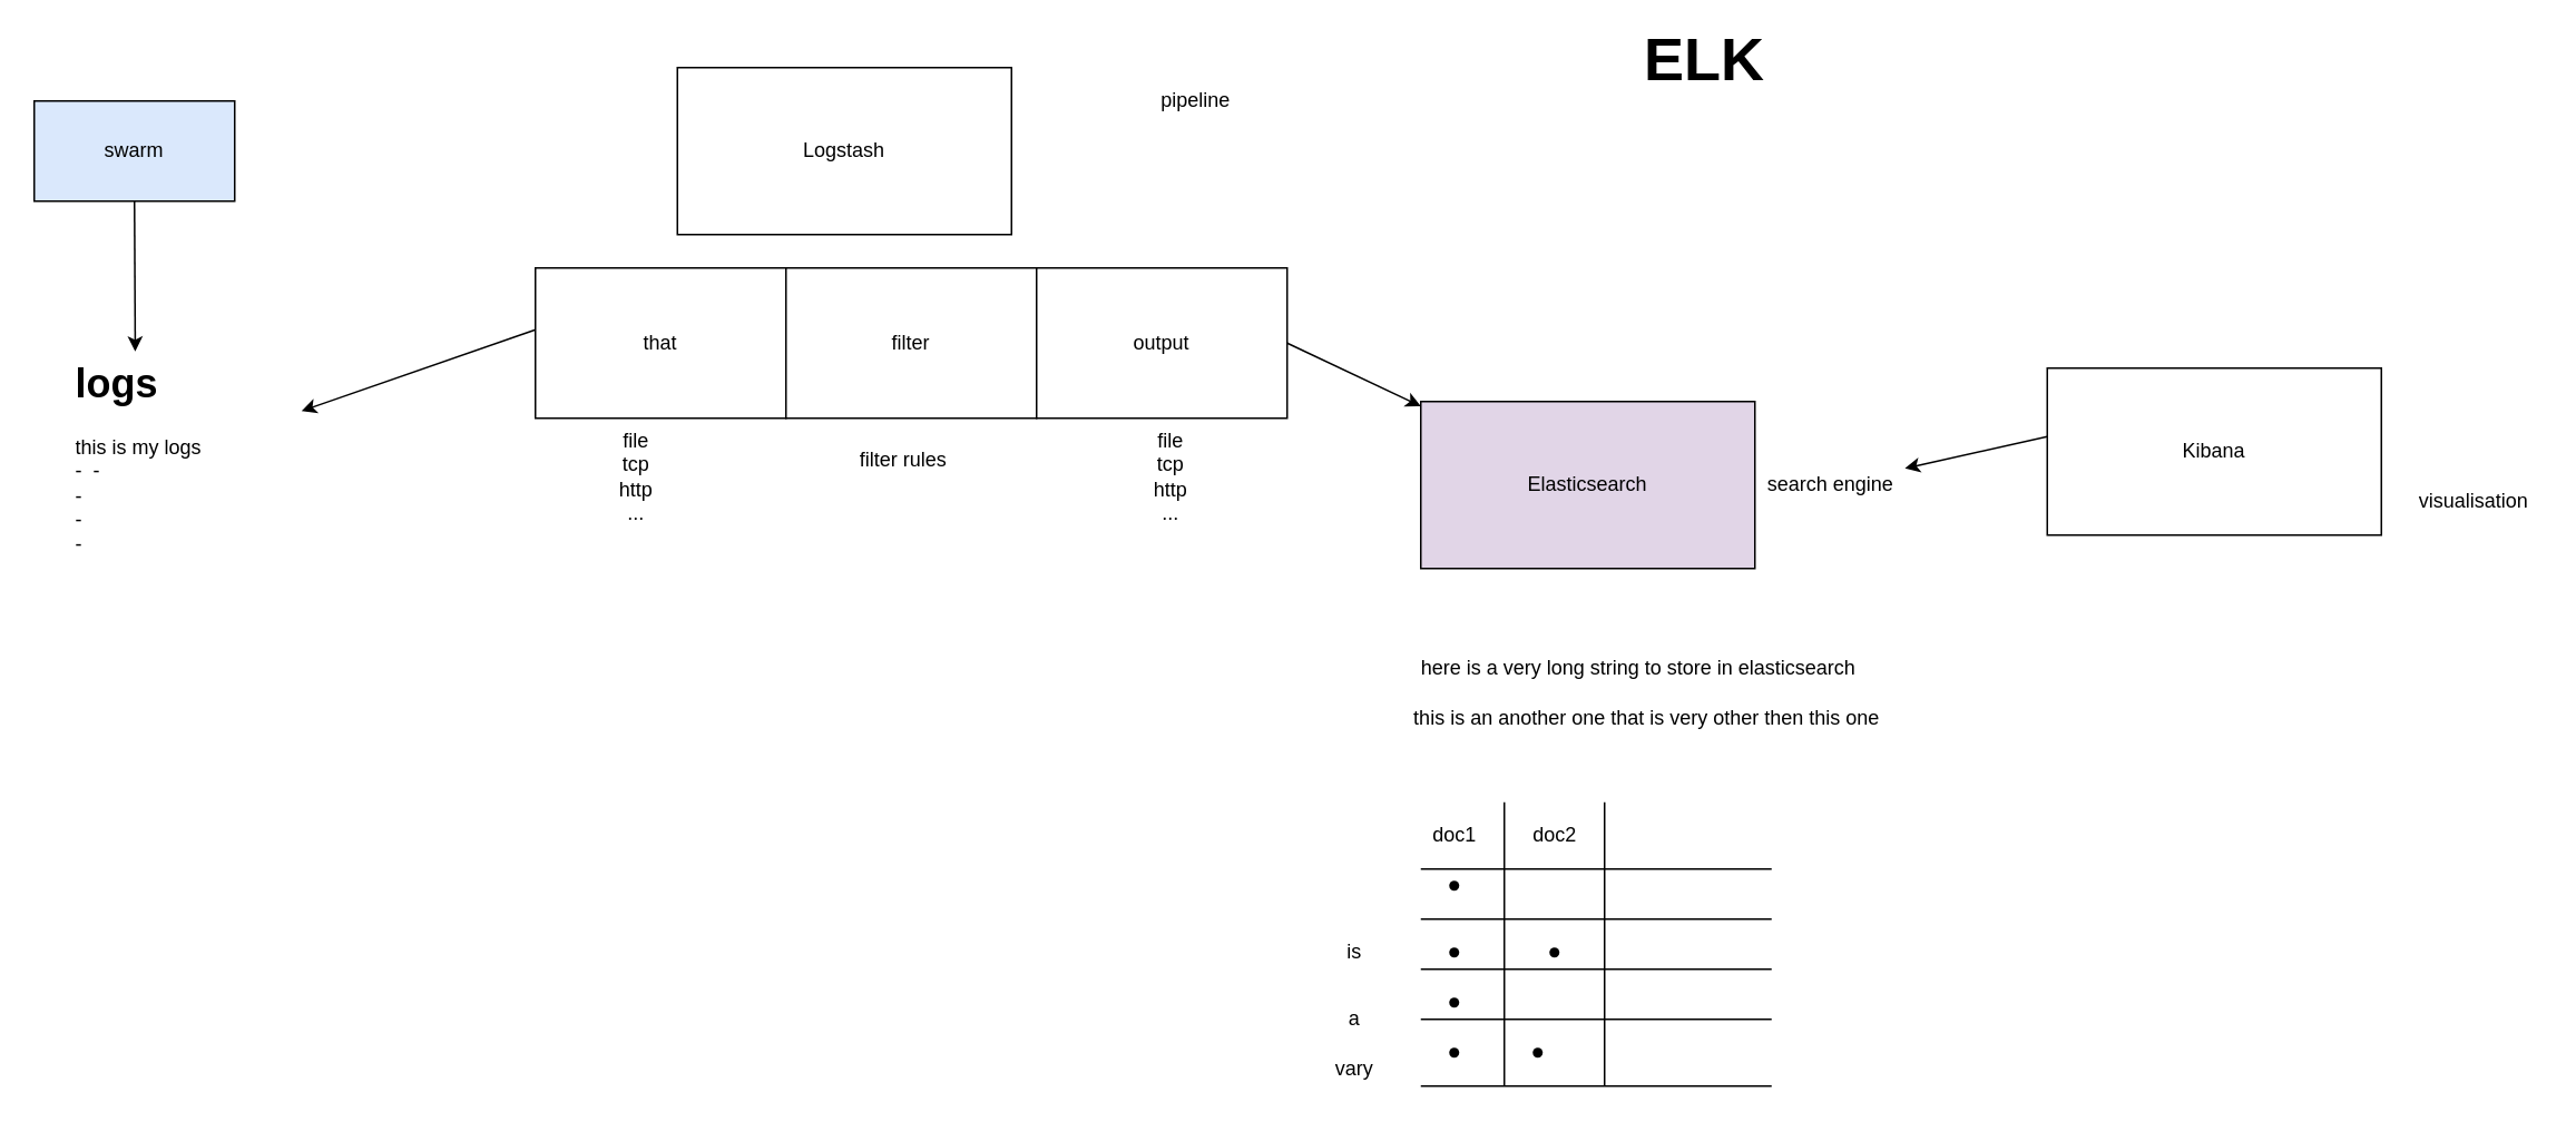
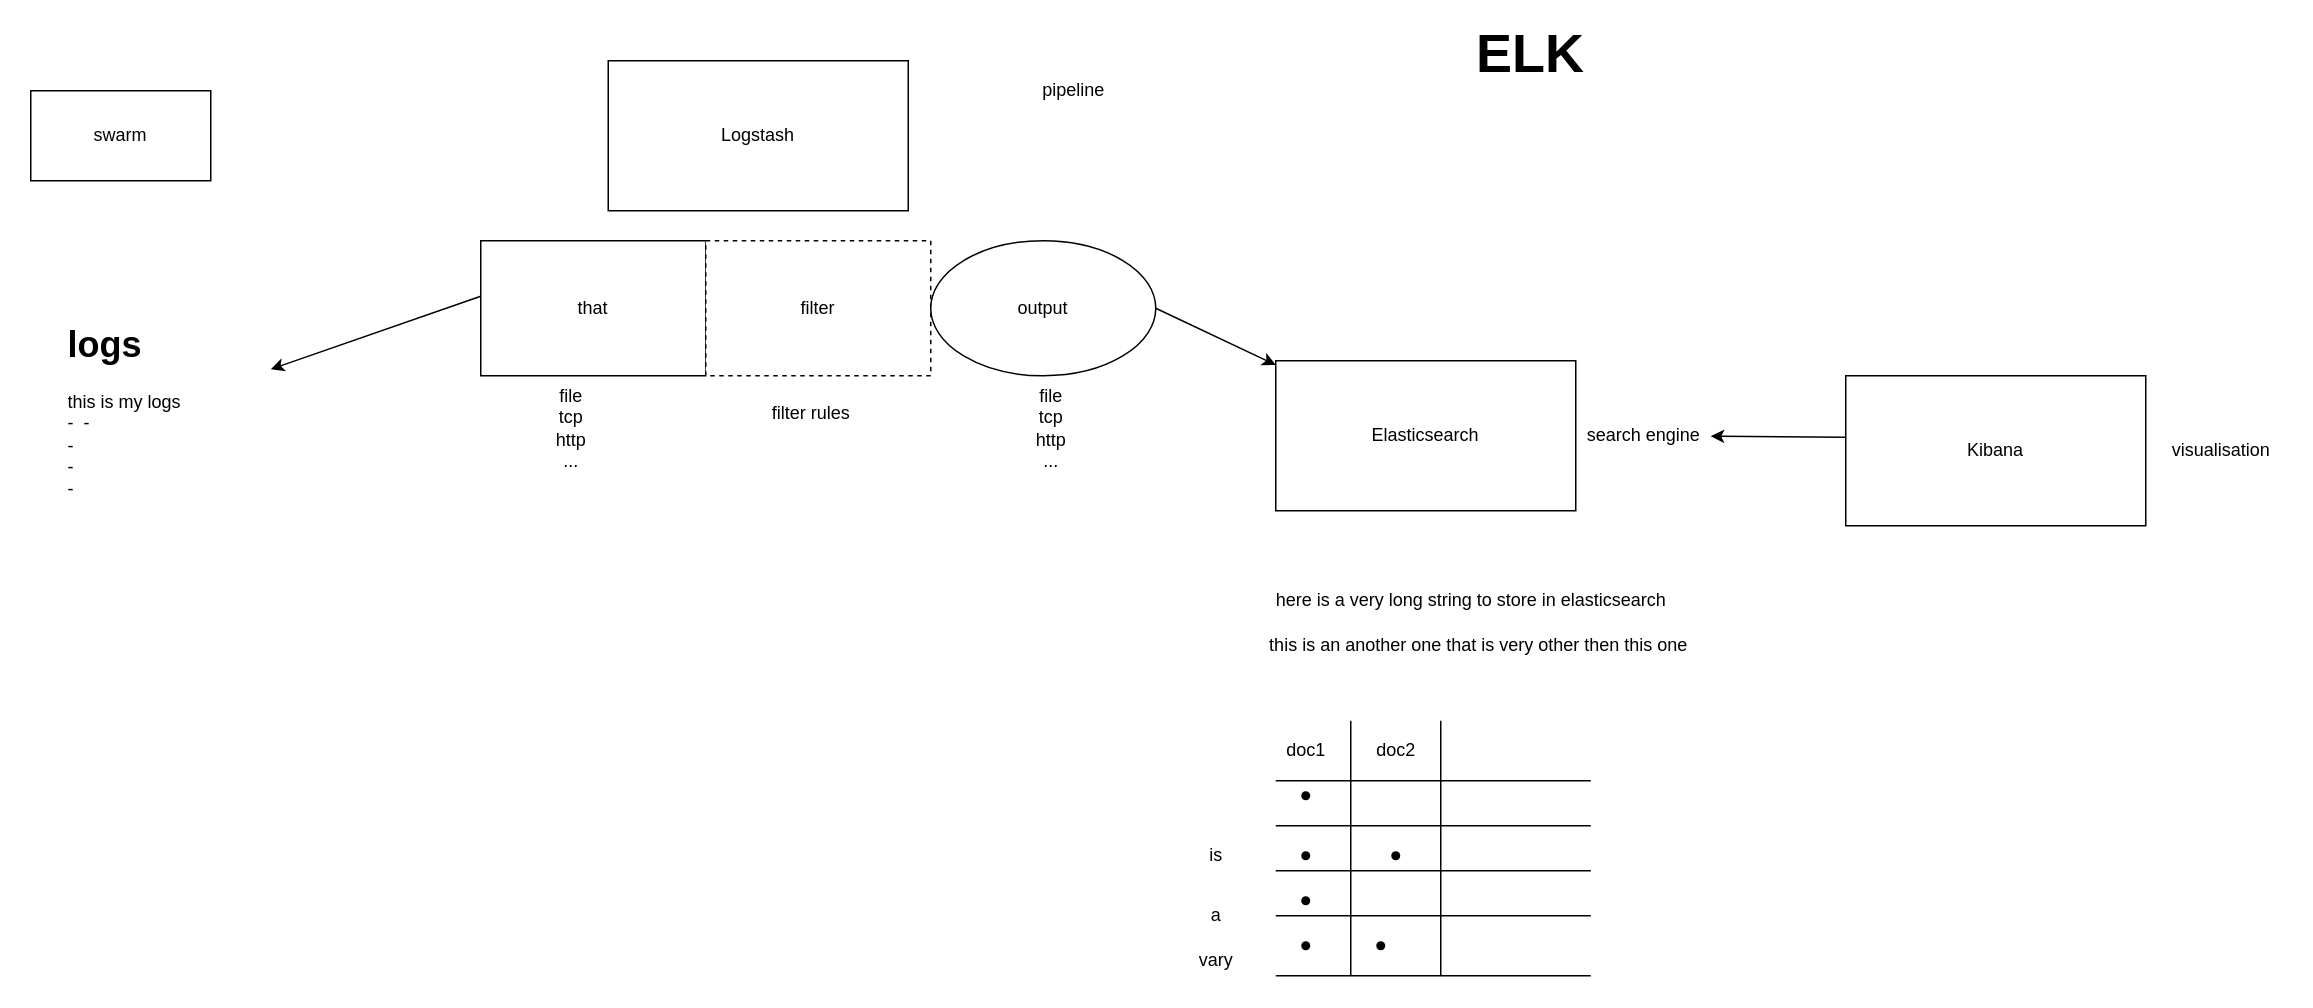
- <mxCell id="35" value="swarm" style="rounded=0;whiteSpace=wrap;html=1;fillColor=#dae8fc;" vertex="1" parent="1"><mxGeometry x="20" y="60" width="120" height="60" as="geometry" /></mxCell>
+ <mxCell id="35" value="swarm" style="rounded=0;whiteSpace=wrap;html=1;" vertex="1" parent="1"><mxGeometry x="20" y="60" width="120" height="60" as="geometry" /></mxCell>
- <mxCell id="36" value="" style="endArrow=classic;html=1;rounded=0;exitX=0.5;exitY=1;exitDx=0;exitDy=0;entryX=0.289;entryY=0;entryDx=0;entryDy=0;entryPerimeter=0;" edge="1" parent="1" source="35" target="37"><mxGeometry width="50" height="50" relative="1" as="geometry"><mxPoint x="445" y="260" as="sourcePoint" /><mxPoint x="235" y="200" as="targetPoint" /></mxGeometry></mxCell>
- <mxCell id="29" value="filter" style="rounded=0;whiteSpace=wrap;html=1;" vertex="1" parent="1"><mxGeometry x="470" y="160" width="150" height="90" as="geometry" /></mxCell>
+ <mxCell id="29" value="filter" style="rounded=0;whiteSpace=wrap;html=1;dashed=1;" vertex="1" parent="1"><mxGeometry x="470" y="160" width="150" height="90" as="geometry" /></mxCell>
- <mxCell id="30" value="output" style="rounded=0;whiteSpace=wrap;html=1;" vertex="1" parent="1"><mxGeometry x="620" y="160" width="150" height="90" as="geometry" /></mxCell>
+ <mxCell id="30" value="output" style="ellipse;whiteSpace=wrap;html=1;" vertex="1" parent="1"><mxGeometry x="620" y="160" width="150" height="90" as="geometry" /></mxCell>
- <mxCell id="2" value="Kibana" style="rounded=0;whiteSpace=wrap;html=1;" vertex="1" parent="1"><mxGeometry x="1225" y="220" width="200" height="100" as="geometry" /></mxCell>
+ <mxCell id="2" value="Kibana" style="rounded=0;whiteSpace=wrap;html=1;" vertex="1" parent="1"><mxGeometry x="1230" y="250" width="200" height="100" as="geometry" /></mxCell>
- <mxCell id="4" value="Elasticsearch" style="rounded=0;whiteSpace=wrap;html=1;fillColor=#e1d5e7;" vertex="1" parent="1"><mxGeometry x="850" y="240" width="200" height="100" as="geometry" /></mxCell>
+ <mxCell id="4" value="Elasticsearch" style="rounded=0;whiteSpace=wrap;html=1;" vertex="1" parent="1"><mxGeometry x="850" y="240" width="200" height="100" as="geometry" /></mxCell>
